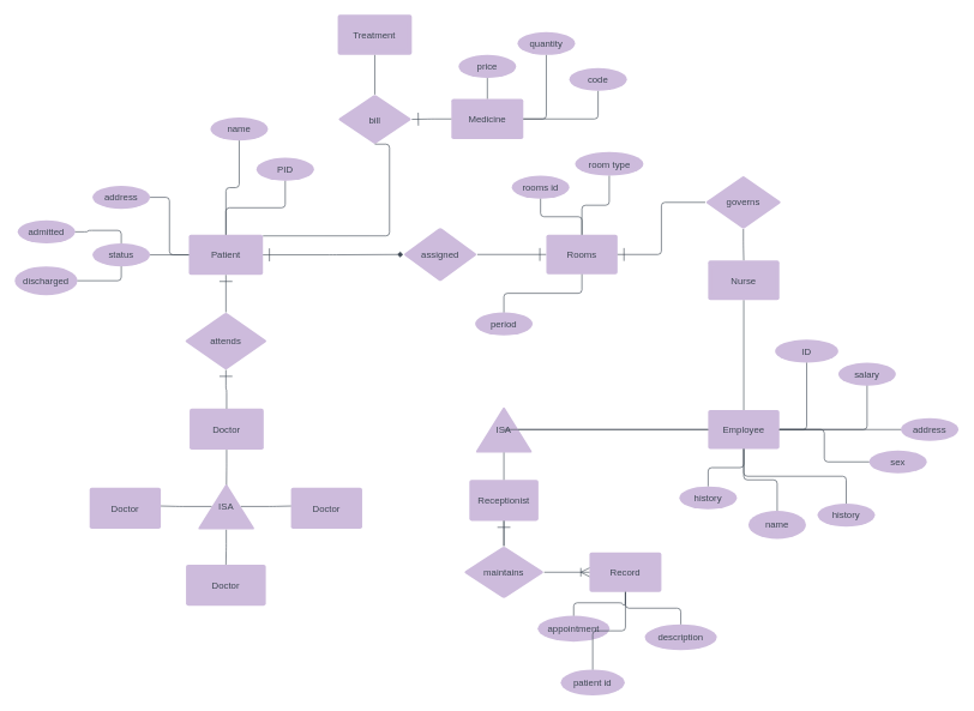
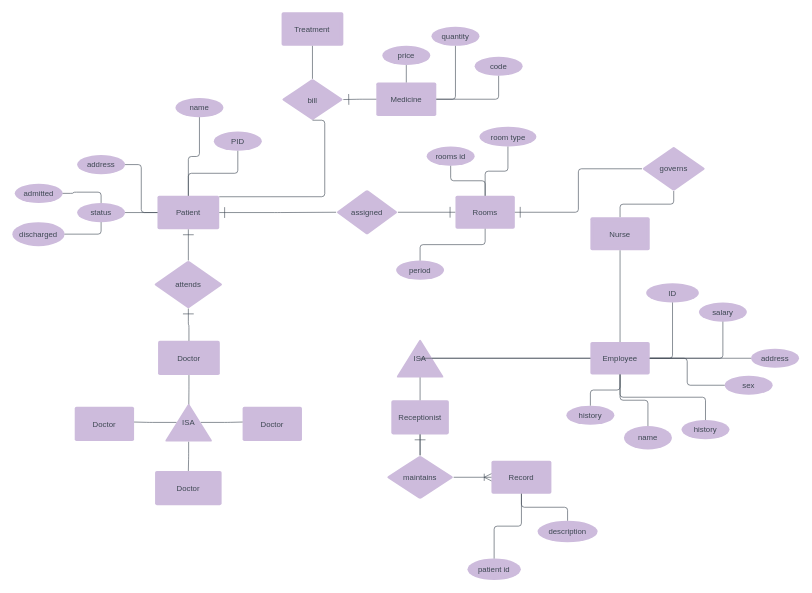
- <mxCell id="8" value="governs" style="html=1;whiteSpace=wrap;rhombus;fontSize=13;fontColor=#3d4752;align=center;spacing=3;strokeColor=none;strokeOpacity=100;fillOpacity=100;rounded=1;absoluteArcSize=1;arcSize=6;fillColor=#cdbbdc;strokeWidth=0;" vertex="1" zOrder="18" parent="1"><mxGeometry x="980" y="244" width="106" height="74" as="geometry" /></mxCell>
+ <mxCell id="8" value="governs" style="html=1;whiteSpace=wrap;rhombus;fontSize=13;fontColor=#3d4752;align=center;spacing=3;strokeColor=none;strokeOpacity=100;fillOpacity=100;rounded=1;absoluteArcSize=1;arcSize=6;fillColor=#cdbbdc;strokeWidth=0;" vertex="1" zOrder="18" parent="1"><mxGeometry x="1070" y="244" width="106" height="74" as="geometry" /></mxCell>
- <mxCell id="4" value="" style="html=1;jettySize=18;fontSize=11;strokeColor=#3d4752;strokeOpacity=100;rounded=1;arcSize=10;edgeStyle=orthogonalEdgeStyle;startArrow=ERone;startSize=16;endArrow=diamond;exitX=1.0;exitY=0.5;exitPerimeter=1;entryX=0.015;entryY=0.5;entryPerimeter=1;" edge="1" parent="1" source="3" target="5"><mxGeometry width="100" height="100" relative="1" as="geometry"><Array as="points" /></mxGeometry></mxCell>
+ <mxCell id="4" value="" style="html=1;jettySize=18;fontSize=11;strokeColor=#3d4752;strokeOpacity=100;rounded=1;arcSize=10;edgeStyle=orthogonalEdgeStyle;startArrow=ERone;startSize=16;;endArrow=none;;exitX=1.0;exitY=0.5;exitPerimeter=1;entryX=0.015;entryY=0.5;entryPerimeter=1;" edge="1" parent="1" source="3" target="5"><mxGeometry width="100" height="100" relative="1" as="geometry"><Array as="points" /></mxGeometry></mxCell>
- <mxCell id="56" value="" style="html=1;jettySize=18;fontSize=11;strokeColor=#3d4752;strokeOpacity=100;rounded=1;arcSize=10;edgeStyle=orthogonalEdgeStyle;startArrow=none;;endArrow=none;;exitX=0.5;exitY=0;exitPerimeter=1;entryX=0.5;entryY=1;entryPerimeter=1;" edge="1" parent="1" source="55" target="51"><mxGeometry width="100" height="100" relative="1" as="geometry"><Array as="points" /></mxGeometry></mxCell>
- <mxCell id="55" value="appointment" style="html=1;whiteSpace=wrap;ellipse;fontSize=13;fontColor=#3d4752;align=center;spacing=3;strokeColor=none;strokeOpacity=100;fillOpacity=100;rounded=1;absoluteArcSize=1;arcSize=6;fillColor=#cdbbdc;strokeWidth=0;" vertex="1" zOrder="110" parent="1"><mxGeometry x="747" y="856" width="100" height="36" as="geometry" /></mxCell>
